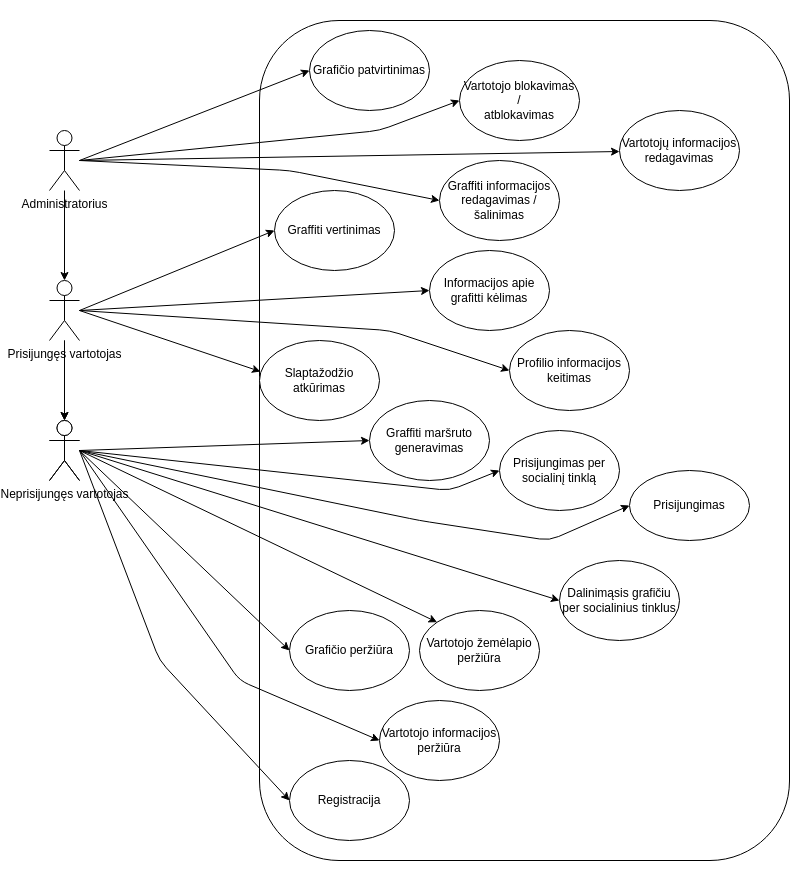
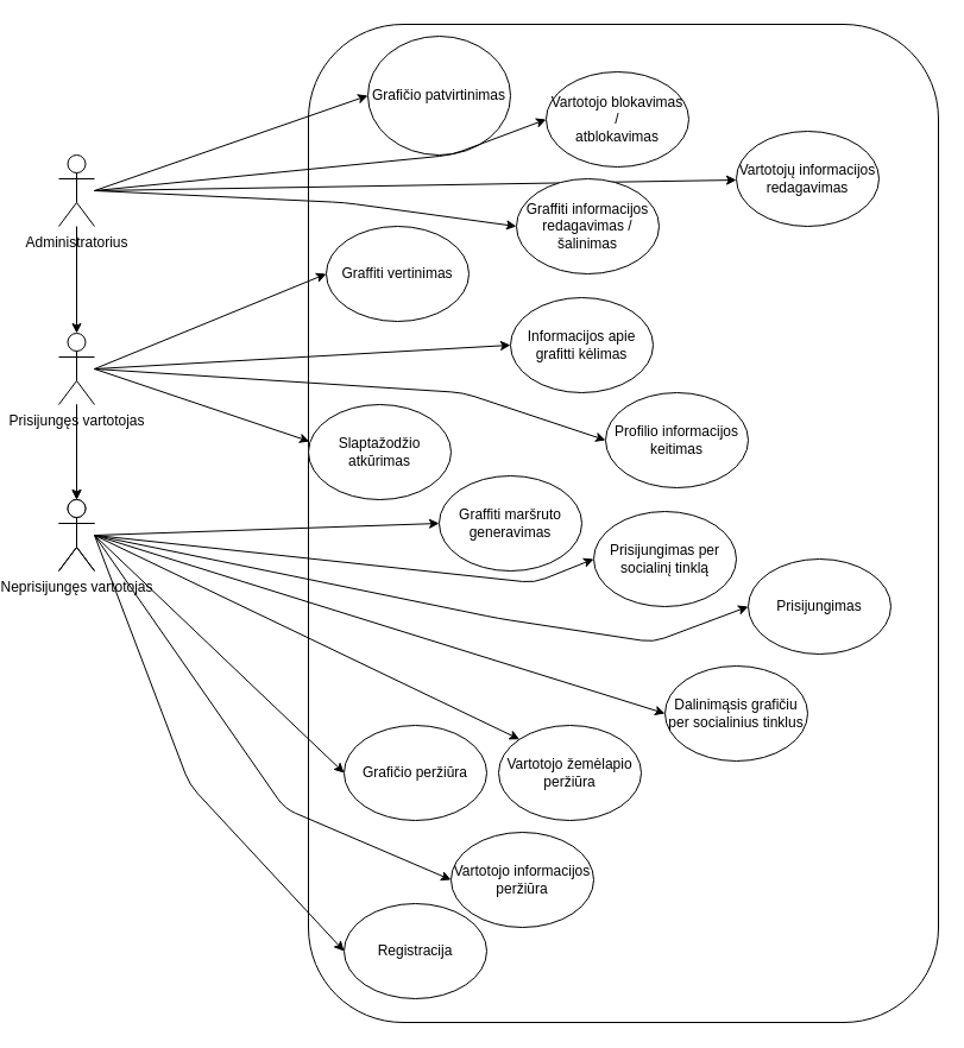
- <mxCell id="14" value="Grafičio patvirtinimas" style="ellipse;whiteSpace=wrap;html=1;" vertex="1" parent="1"><mxGeometry x="280" y="30" width="120" height="80" as="geometry" /></mxCell>
+ <mxCell id="14" value="Grafičio patvirtinimas" style="ellipse;whiteSpace=wrap;html=1;" vertex="1" parent="1"><mxGeometry x="280" y="30" width="120" height="100" as="geometry" /></mxCell>
- <mxCell id="36" value="Graffiti informacijos redagavimas / šalinimas" style="ellipse;whiteSpace=wrap;html=1;" vertex="1" parent="1"><mxGeometry x="410" y="160" width="120" height="80" as="geometry" /></mxCell>
+ <mxCell id="36" value="Graffiti informacijos redagavimas / šalinimas" style="ellipse;whiteSpace=wrap;html=1;" vertex="1" parent="1"><mxGeometry x="405" y="150" width="120" height="80" as="geometry" /></mxCell>
- <mxCell id="40" value="Prisijungimas" style="ellipse;whiteSpace=wrap;html=1;" vertex="1" parent="1"><mxGeometry x="600" y="470" width="120" height="70" as="geometry" /></mxCell>
+ <mxCell id="40" value="Prisijungimas" style="ellipse;whiteSpace=wrap;html=1;" vertex="1" parent="1"><mxGeometry x="600" y="470" width="120" height="80" as="geometry" /></mxCell>
